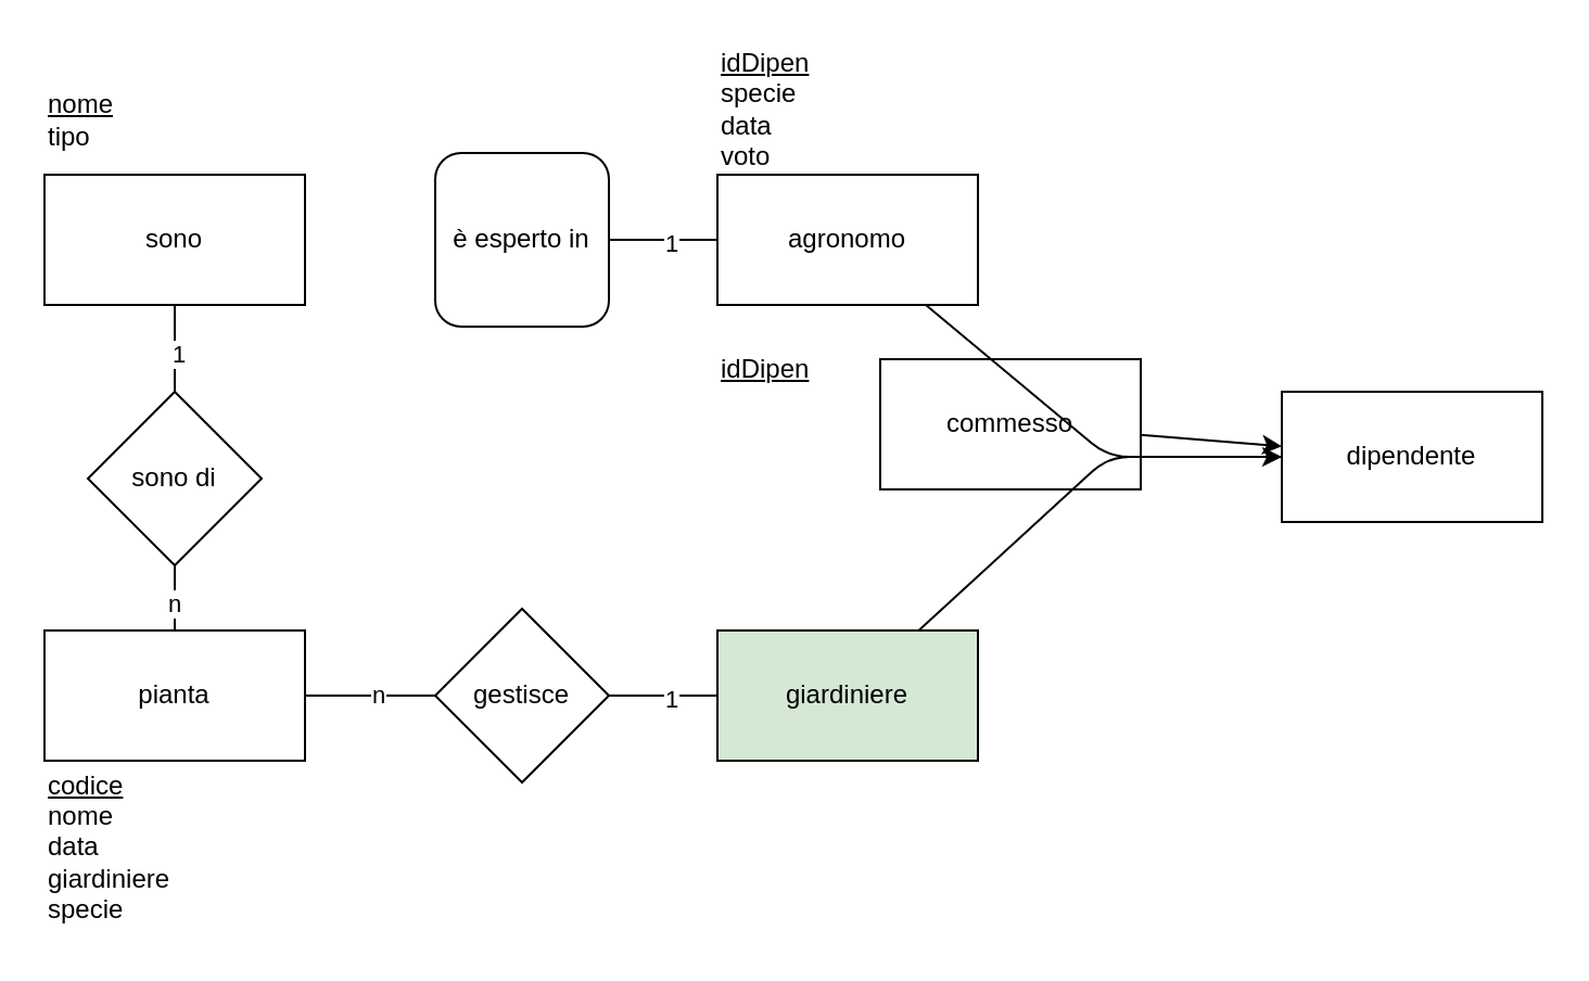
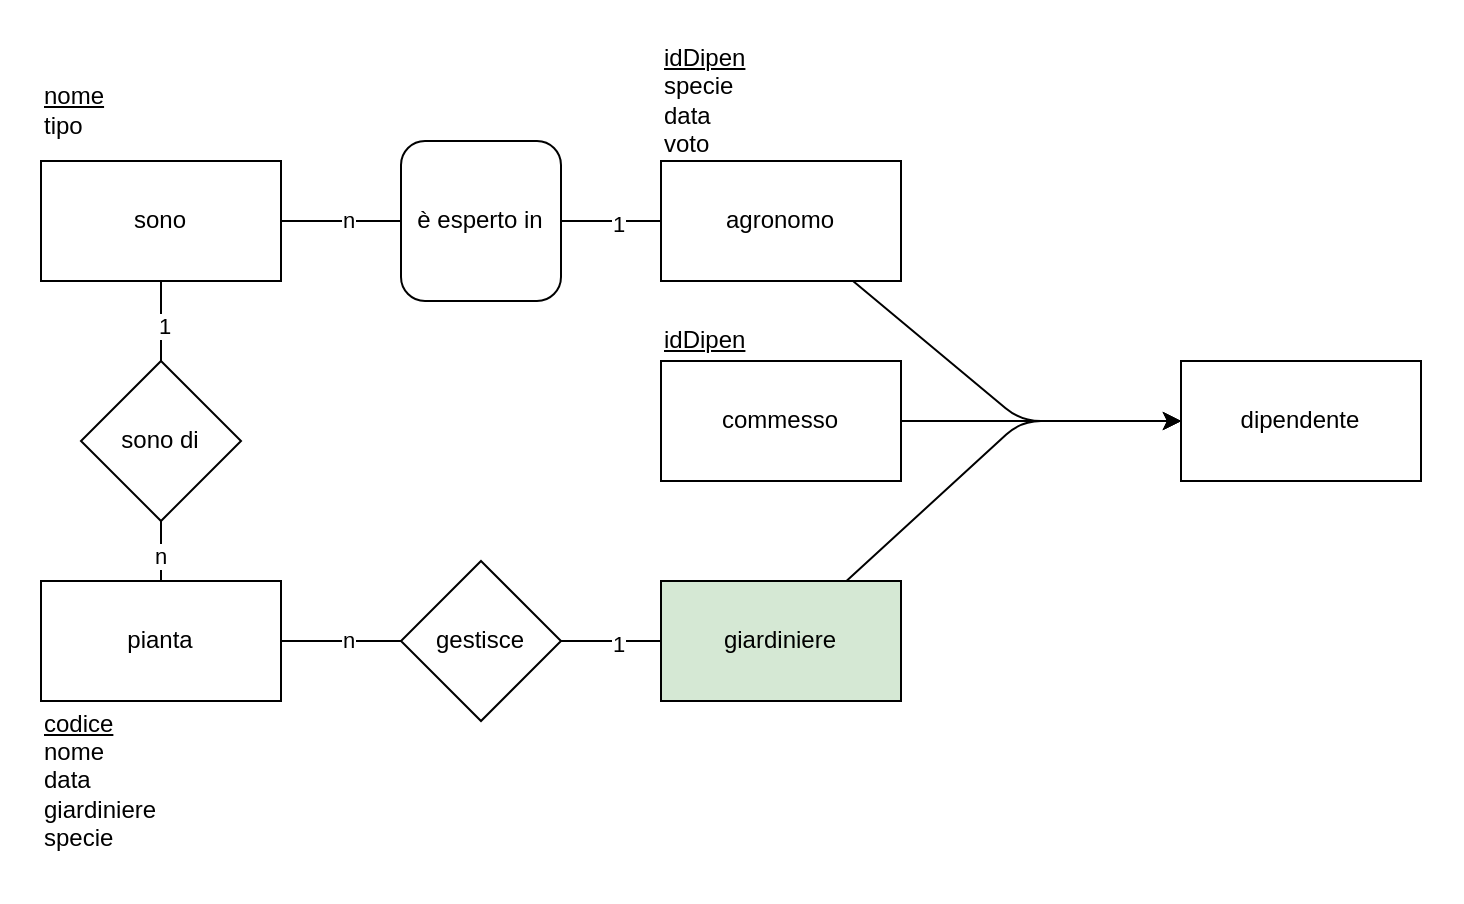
+ <mxCell id="17" value="" style="endArrow=none;html=1;" edge="1" parent="1" target="16" source="7"><mxGeometry width="50" height="50" relative="1" as="geometry"><mxPoint x="140" y="110" as="sourcePoint" /><mxPoint x="180" y="160" as="targetPoint" /></mxGeometry></mxCell>
+ <mxCell id="18" value="n" style="edgeLabel;html=1;align=center;verticalAlign=middle;resizable=0;points=[];" vertex="1" connectable="0" parent="17"><mxGeometry x="0.09" y="1" relative="1" as="geometry"><mxPoint as="offset" /></mxGeometry></mxCell>
- <mxCell id="4" value="commesso" style="rounded=0;whiteSpace=wrap;html=1;" vertex="1" parent="1"><mxGeometry x="405" y="165" width="120" height="60" as="geometry" /></mxCell>
+ <mxCell id="4" value="commesso" style="rounded=0;whiteSpace=wrap;html=1;" vertex="1" parent="1"><mxGeometry x="330" y="180" width="120" height="60" as="geometry" /></mxCell>
- <mxCell id="8" value="" style="endArrow=none;html=1;" edge="1" parent="1" source="5" target="2"><mxGeometry width="50" height="50" relative="1" as="geometry"><mxPoint x="190" y="150" as="sourcePoint" /><mxPoint x="240" y="100" as="targetPoint" /><Array as="points"><mxPoint x="510" y="210" /></Array></mxGeometry></mxCell>
+ <mxCell id="8" value="" style="endArrow=classic;html=1;" edge="1" parent="1" source="5" target="2"><mxGeometry width="50" height="50" relative="1" as="geometry"><mxPoint x="190" y="150" as="sourcePoint" /><mxPoint x="240" y="100" as="targetPoint" /><Array as="points"><mxPoint x="510" y="210" /></Array></mxGeometry></mxCell>
